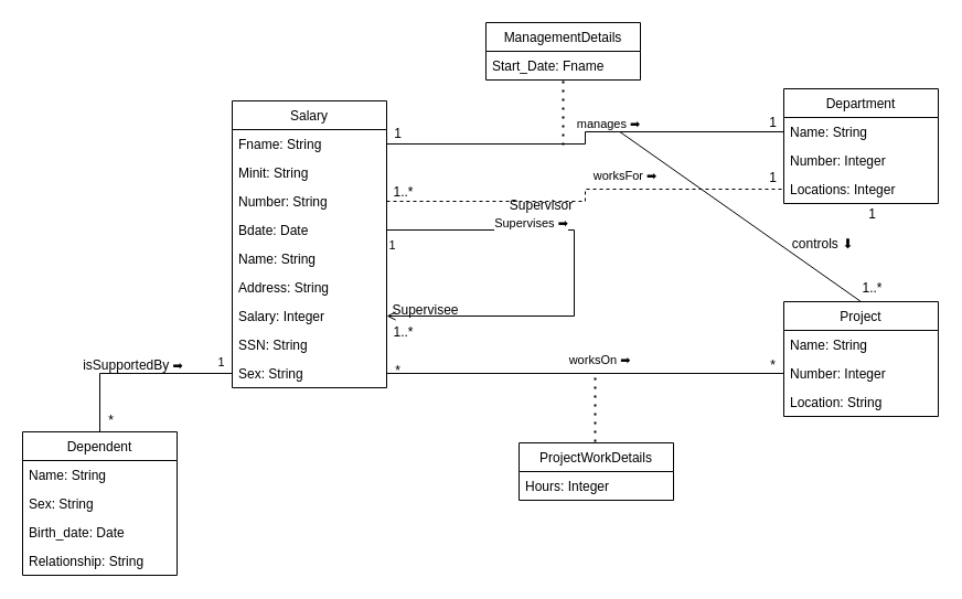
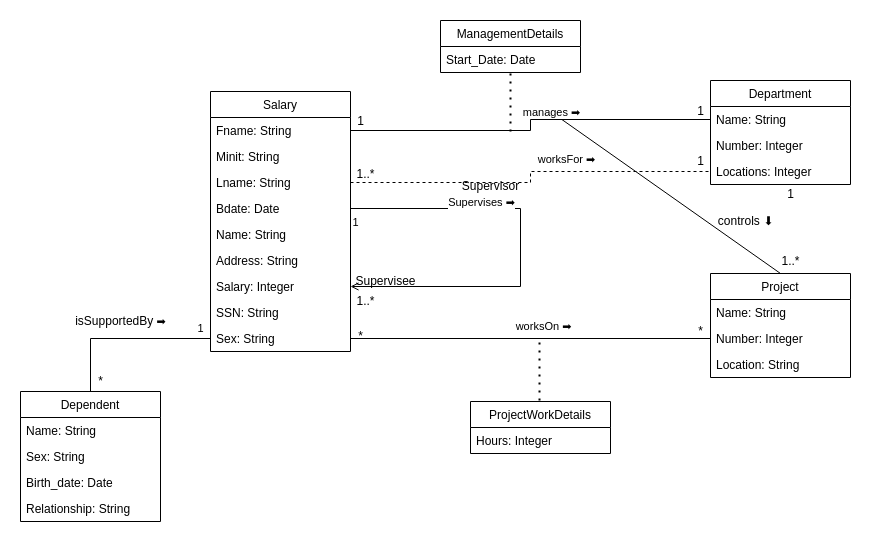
- <mxCell id="30" value="Start_Date: Fname" style="text;strokeColor=none;fillColor=none;align=left;verticalAlign=top;spacingLeft=4;spacingRight=4;overflow=hidden;rotatable=0;points=[[0,0.5],[1,0.5]];portConstraint=eastwest;" vertex="1" parent="29"><mxGeometry y="26" width="140" height="26" as="geometry" /></mxCell>
+ <mxCell id="30" value="Start_Date: Date" style="text;strokeColor=none;fillColor=none;align=left;verticalAlign=top;spacingLeft=4;spacingRight=4;overflow=hidden;rotatable=0;points=[[0,0.5],[1,0.5]];portConstraint=eastwest;" vertex="1" parent="29"><mxGeometry y="26" width="140" height="26" as="geometry" /></mxCell>
- <mxCell id="19" value="Number: String" style="text;strokeColor=none;fillColor=none;align=left;verticalAlign=top;spacingLeft=4;spacingRight=4;overflow=hidden;rotatable=0;points=[[0,0.5],[1,0.5]];portConstraint=eastwest;" vertex="1" parent="16"><mxGeometry y="78" width="140" height="26" as="geometry" /></mxCell>
+ <mxCell id="19" value="Lname: String" style="text;strokeColor=none;fillColor=none;align=left;verticalAlign=top;spacingLeft=4;spacingRight=4;overflow=hidden;rotatable=0;points=[[0,0.5],[1,0.5]];portConstraint=eastwest;" vertex="1" parent="16"><mxGeometry y="78" width="140" height="26" as="geometry" /></mxCell>
- <mxCell id="37" value="isSupportedBy&amp;nbsp;&lt;span style=&quot;font-size: 11px ; background-color: rgb(255 , 255 , 255)&quot;&gt;➡&lt;/span&gt;" style="text;html=1;align=center;verticalAlign=middle;resizable=0;points=[];autosize=1;strokeColor=none;fillColor=none;" vertex="1" parent="1"><mxGeometry x="65" y="321" width="110" height="20" as="geometry" /></mxCell>
+ <mxCell id="37" value="isSupportedBy&amp;nbsp;&lt;span style=&quot;font-size: 11px ; background-color: rgb(255 , 255 , 255)&quot;&gt;➡&lt;/span&gt;" style="text;html=1;align=center;verticalAlign=middle;resizable=0;points=[];autosize=1;strokeColor=none;fillColor=none;" vertex="1" parent="1"><mxGeometry x="65" y="311" width="110" height="20" as="geometry" /></mxCell>
